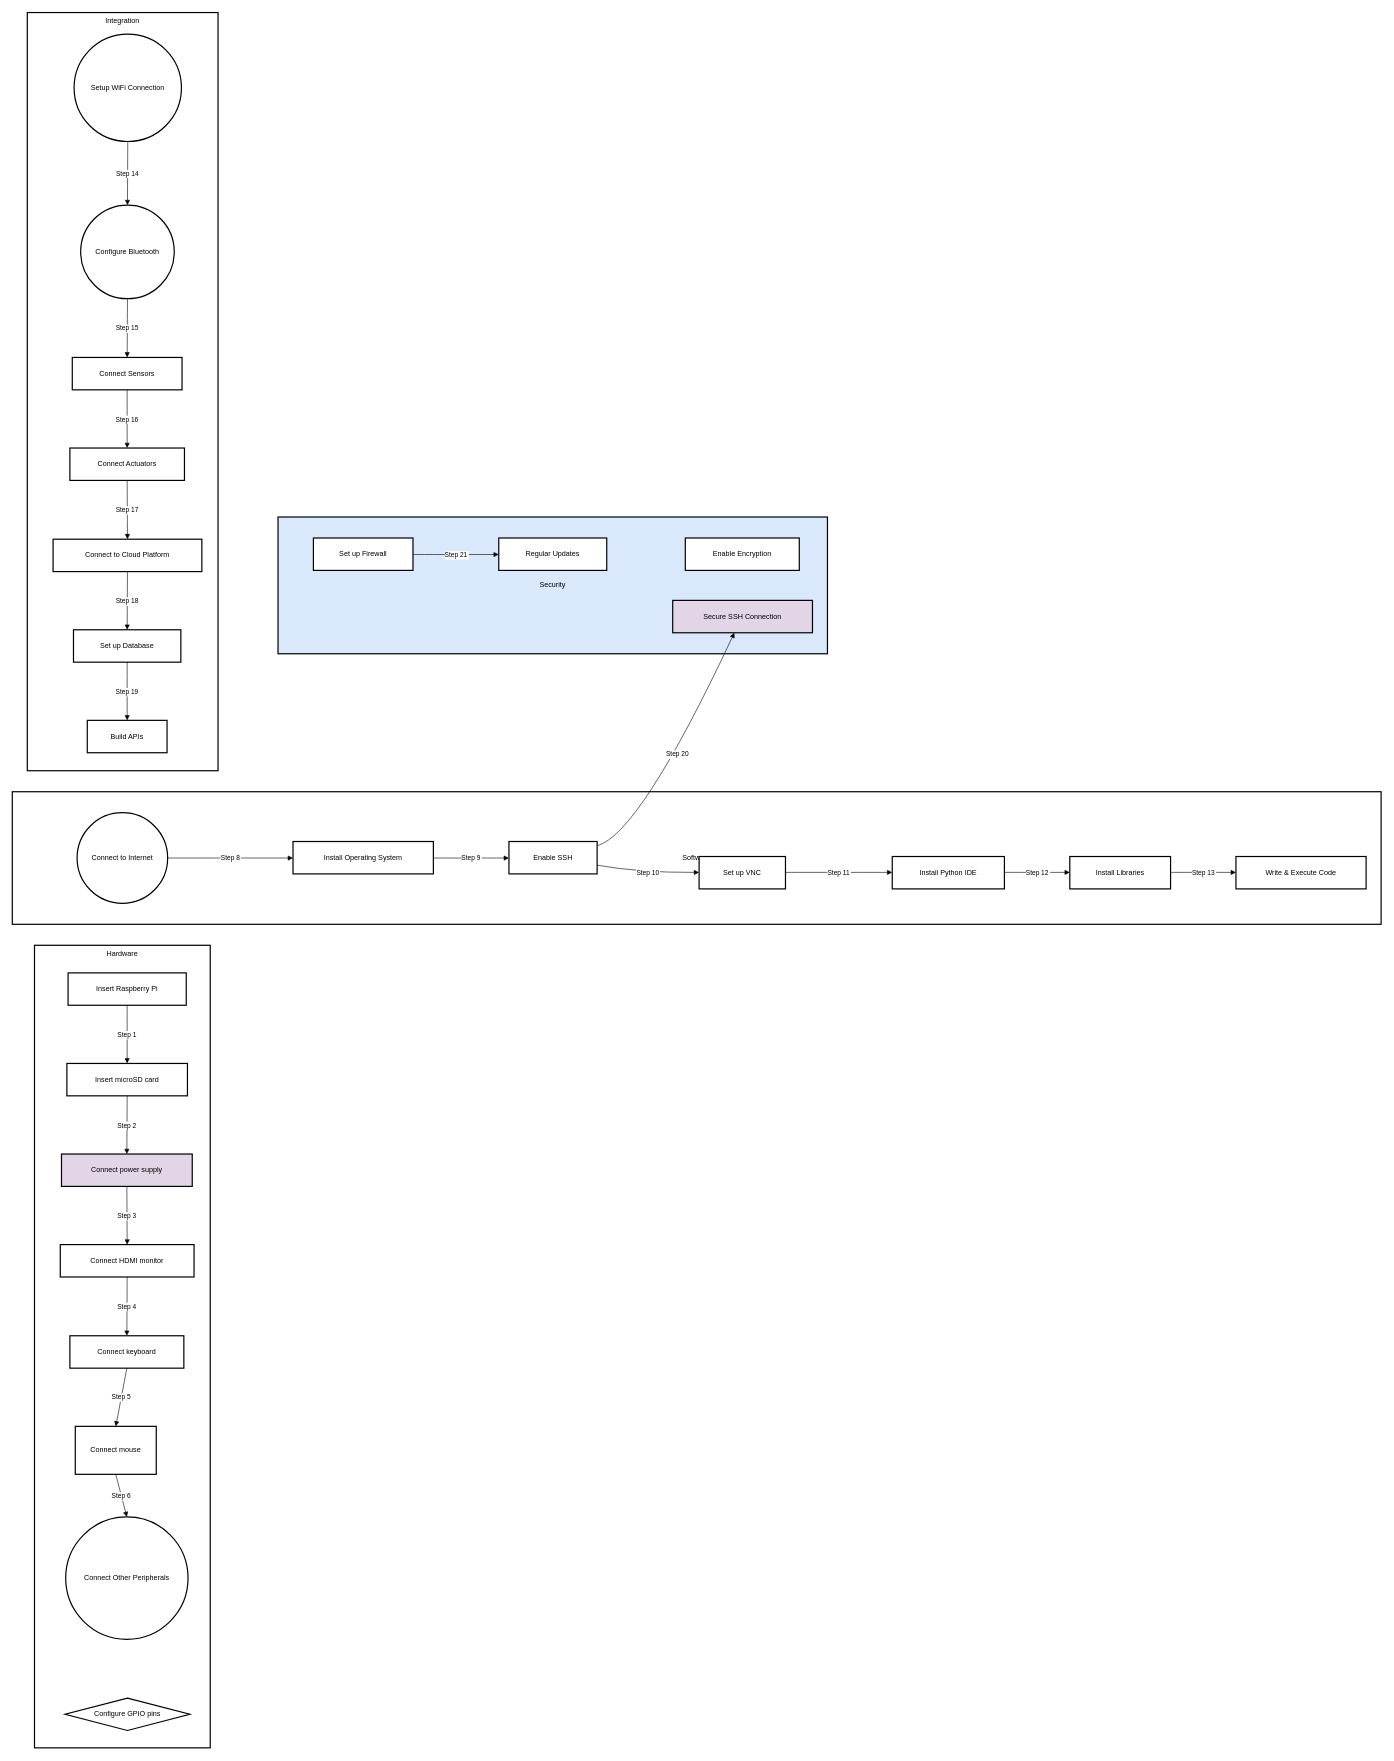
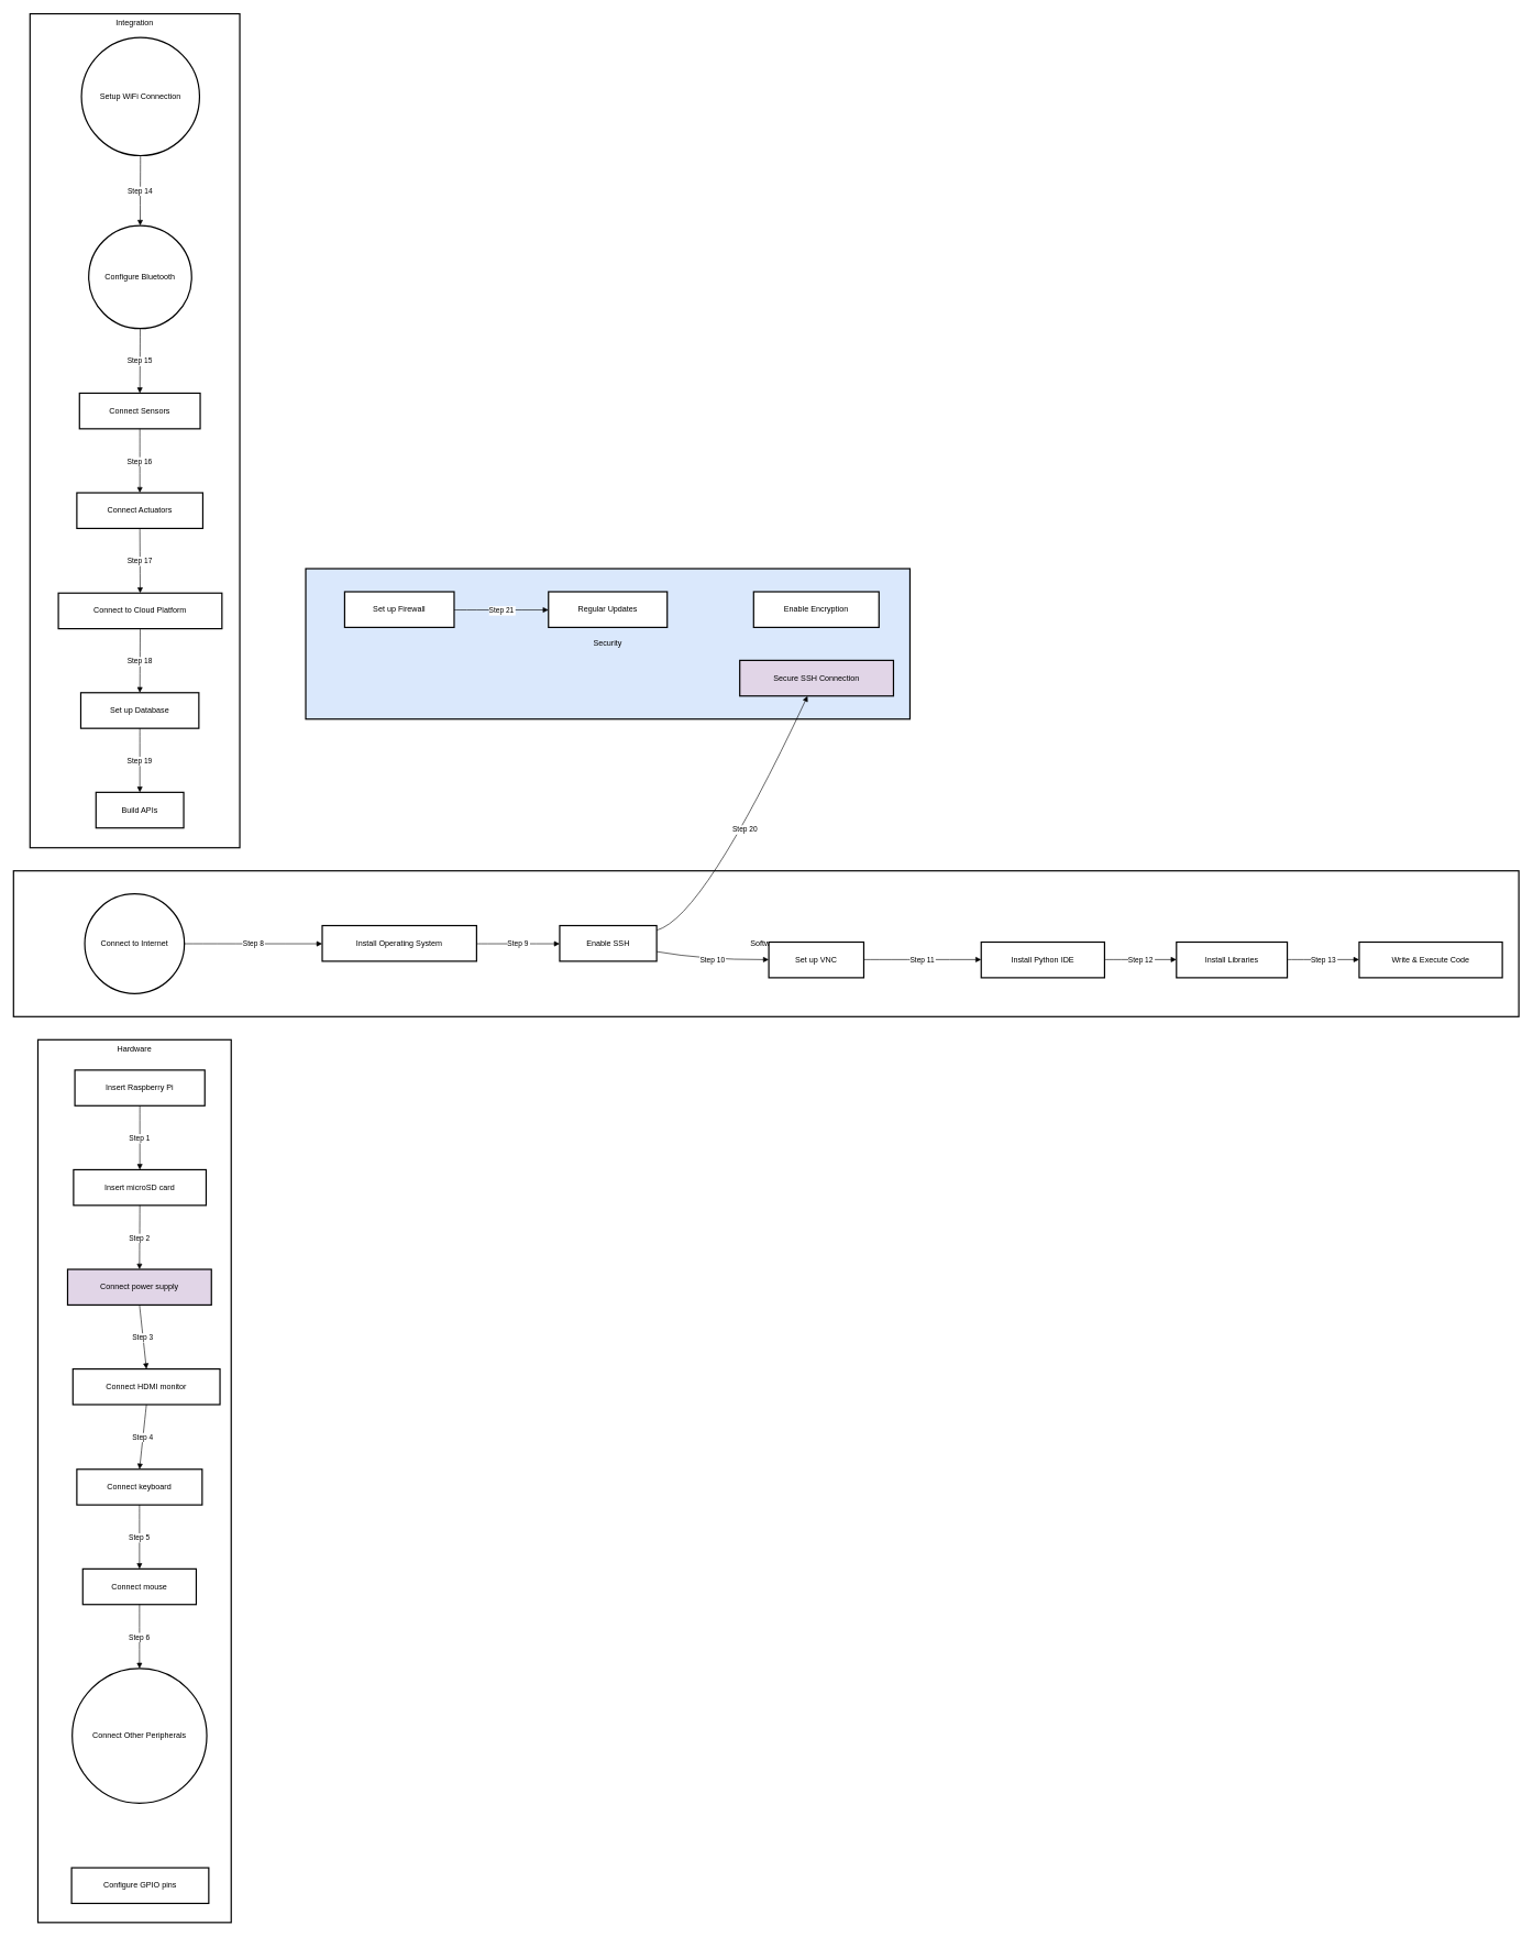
- <mxCell id="22" value="Connect HDMI monitor" style="whiteSpace=wrap;strokeWidth=2;" vertex="1" parent="18"><mxGeometry x="43" y="499" width="223" height="54" as="geometry" /></mxCell>
+ <mxCell id="22" value="Connect HDMI monitor" style="whiteSpace=wrap;strokeWidth=2;" vertex="1" parent="18"><mxGeometry x="53" y="499" width="223" height="54" as="geometry" /></mxCell>
- <mxCell id="24" value="Connect mouse" style="whiteSpace=wrap;strokeWidth=2;" vertex="1" parent="18"><mxGeometry x="68" y="802" width="135" height="80" as="geometry" /></mxCell>
+ <mxCell id="24" value="Connect mouse" style="whiteSpace=wrap;strokeWidth=2;" vertex="1" parent="18"><mxGeometry x="68" y="802" width="172" height="54" as="geometry" /></mxCell>
- <mxCell id="26" value="Configure GPIO pins" style="rhombus;whiteSpace=wrap;strokeWidth=2;" vertex="1" parent="18"><mxGeometry x="51" y="1255" width="208" height="54" as="geometry" /></mxCell>
+ <mxCell id="26" value="Configure GPIO pins" style="whiteSpace=wrap;strokeWidth=2;" vertex="1" parent="18"><mxGeometry x="51" y="1255" width="208" height="54" as="geometry" /></mxCell>
